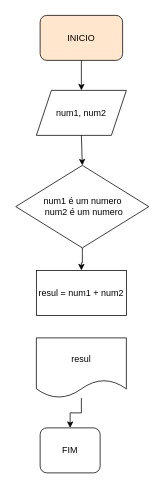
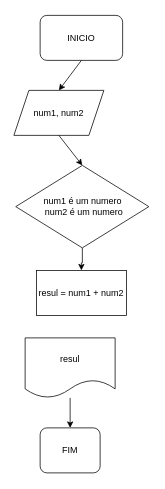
- <mxCell id="3" value="INICIO" style="rounded=1;whiteSpace=wrap;html=1;fillColor=#ffe6cc;" vertex="1" parent="1"><mxGeometry x="53" y="20" width="110" height="60" as="geometry" /></mxCell>
+ <mxCell id="3" value="INICIO" style="rounded=1;whiteSpace=wrap;html=1;" vertex="1" parent="1"><mxGeometry x="53" y="20" width="110" height="60" as="geometry" /></mxCell>
- <mxCell id="4" value="num1, num2" style="shape=parallelogram;perimeter=parallelogramPerimeter;whiteSpace=wrap;html=1;fixedSize=1;" vertex="1" parent="1"><mxGeometry x="48" y="120" width="120" height="60" as="geometry" /></mxCell>
+ <mxCell id="4" value="num1, num2" style="shape=parallelogram;perimeter=parallelogramPerimeter;whiteSpace=wrap;html=1;fixedSize=1;" vertex="1" parent="1"><mxGeometry x="18" y="120" width="120" height="60" as="geometry" /></mxCell>
- <mxCell id="6" value="resul" style="shape=document;whiteSpace=wrap;html=1;boundedLbl=1;" vertex="1" parent="1"><mxGeometry x="48" y="450" width="120" height="80" as="geometry" /></mxCell>
+ <mxCell id="6" value="resul" style="shape=document;whiteSpace=wrap;html=1;boundedLbl=1;" vertex="1" parent="1"><mxGeometry x="33" y="450" width="120" height="80" as="geometry" /></mxCell>
